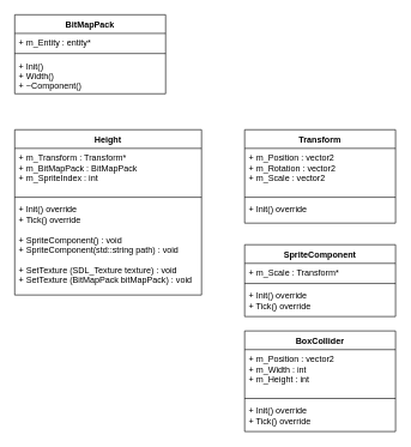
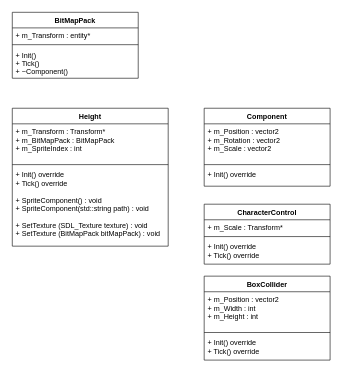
- <mxCell id="7" value="+ m_Entity : entity*" style="text;strokeColor=none;fillColor=none;align=left;verticalAlign=top;spacingLeft=4;spacingRight=4;overflow=hidden;rotatable=0;points=[[0,0.5],[1,0.5]];portConstraint=eastwest;" vertex="1" parent="6"><mxGeometry y="26" width="210" height="24" as="geometry" /></mxCell>
+ <mxCell id="7" value="+ m_Transform : entity*" style="text;strokeColor=none;fillColor=none;align=left;verticalAlign=top;spacingLeft=4;spacingRight=4;overflow=hidden;rotatable=0;points=[[0,0.5],[1,0.5]];portConstraint=eastwest;" vertex="1" parent="6"><mxGeometry y="26" width="210" height="24" as="geometry" /></mxCell>
- <mxCell id="9" value="+ Init()&#10;+ Width()&#10;+ ~Component()" style="text;strokeColor=none;fillColor=none;align=left;verticalAlign=top;spacingLeft=4;spacingRight=4;overflow=hidden;rotatable=0;points=[[0,0.5],[1,0.5]];portConstraint=eastwest;" vertex="1" parent="6"><mxGeometry y="58" width="210" height="52" as="geometry" /></mxCell>
+ <mxCell id="9" value="+ Init()&#10;+ Tick()&#10;+ ~Component()" style="text;strokeColor=none;fillColor=none;align=left;verticalAlign=top;spacingLeft=4;spacingRight=4;overflow=hidden;rotatable=0;points=[[0,0.5],[1,0.5]];portConstraint=eastwest;" vertex="1" parent="6"><mxGeometry y="58" width="210" height="52" as="geometry" /></mxCell>
- <mxCell id="2" value="Transform" style="swimlane;fontStyle=1;align=center;verticalAlign=top;childLayout=stackLayout;horizontal=1;startSize=26;horizontalStack=0;resizeParent=1;resizeParentMax=0;resizeLast=0;collapsible=1;marginBottom=0;" vertex="1" parent="1"><mxGeometry x="340" y="180" width="210" height="130" as="geometry" /></mxCell>
+ <mxCell id="2" value="Component" style="swimlane;fontStyle=1;align=center;verticalAlign=top;childLayout=stackLayout;horizontal=1;startSize=26;horizontalStack=0;resizeParent=1;resizeParentMax=0;resizeLast=0;collapsible=1;marginBottom=0;" vertex="1" parent="1"><mxGeometry x="340" y="180" width="210" height="130" as="geometry" /></mxCell>
- <mxCell id="14" value="SpriteComponent" style="swimlane;fontStyle=1;align=center;verticalAlign=top;childLayout=stackLayout;horizontal=1;startSize=26;horizontalStack=0;resizeParent=1;resizeParentMax=0;resizeLast=0;collapsible=1;marginBottom=0;" vertex="1" parent="1"><mxGeometry x="340" y="340" width="210" height="100" as="geometry" /></mxCell>
+ <mxCell id="14" value="CharacterControl" style="swimlane;fontStyle=1;align=center;verticalAlign=top;childLayout=stackLayout;horizontal=1;startSize=26;horizontalStack=0;resizeParent=1;resizeParentMax=0;resizeLast=0;collapsible=1;marginBottom=0;" vertex="1" parent="1"><mxGeometry x="340" y="340" width="210" height="100" as="geometry" /></mxCell>
